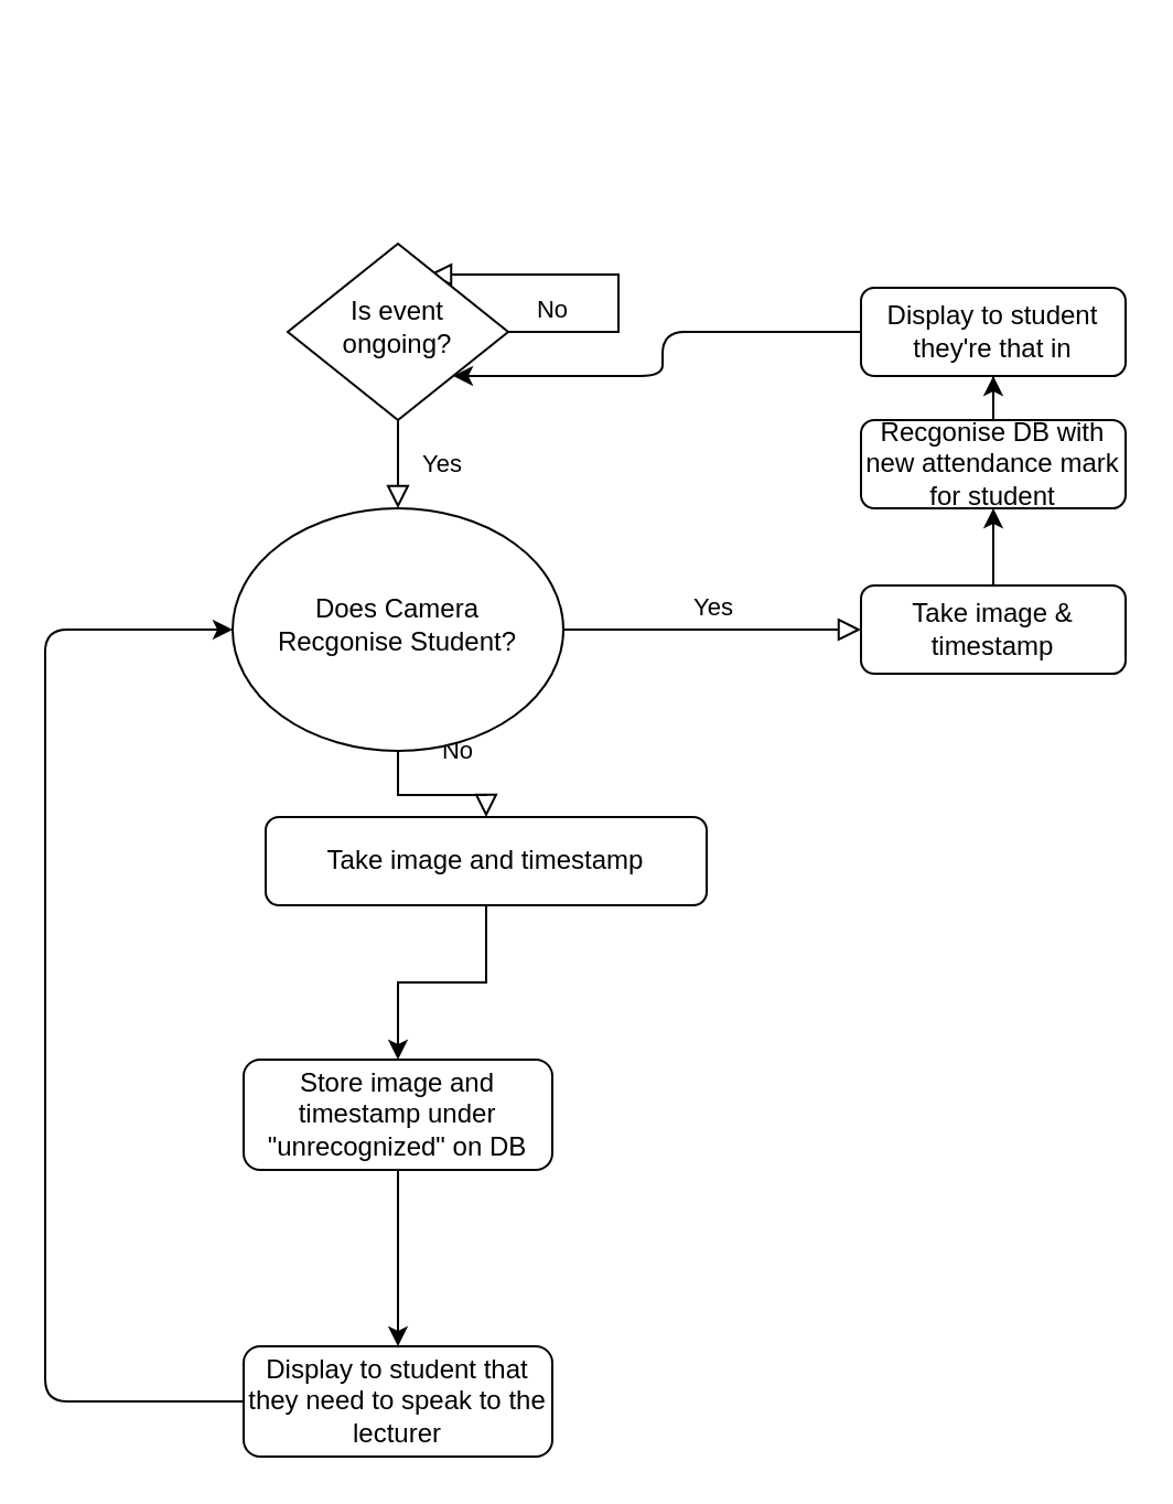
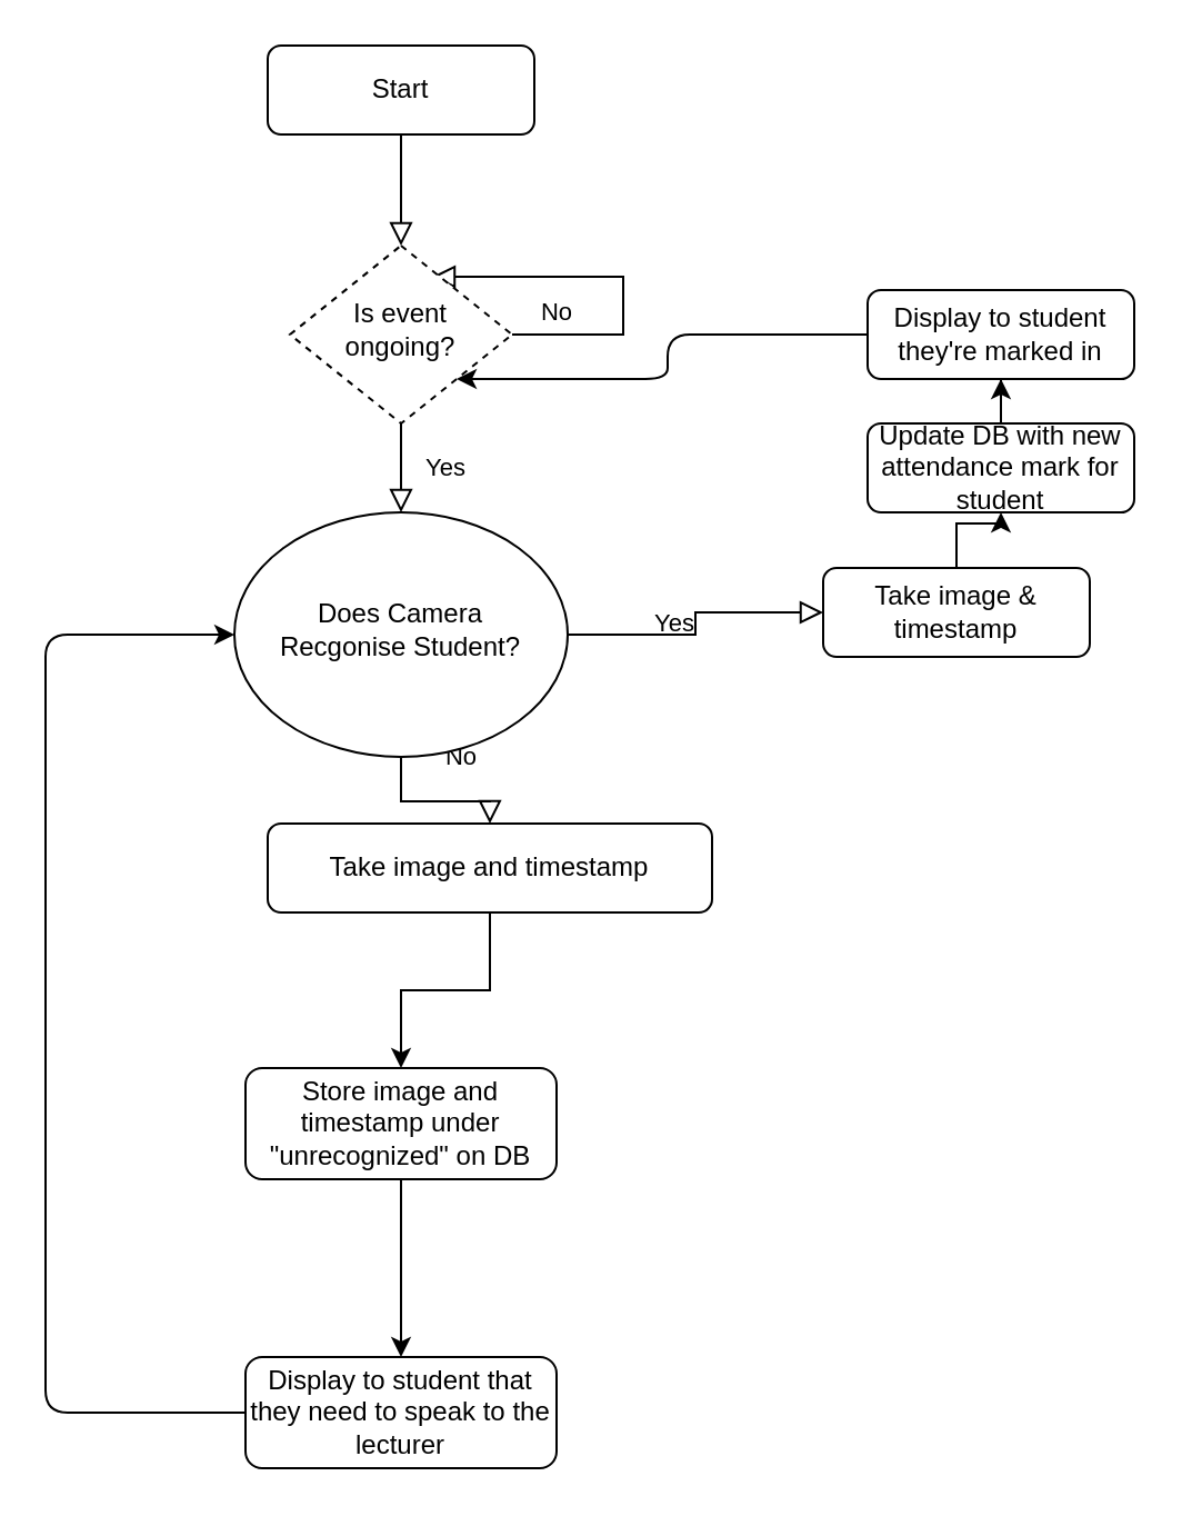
+ <mxCell id="3" value="Start" style="rounded=1;whiteSpace=wrap;html=1;fontSize=12;glass=0;strokeWidth=1;shadow=0;" parent="1" vertex="1"><mxGeometry x="120" y="20" width="120" height="40" as="geometry" /></mxCell>
+ <mxCell id="2" value="" style="rounded=0;html=1;jettySize=auto;orthogonalLoop=1;fontSize=11;endArrow=block;endFill=0;endSize=8;strokeWidth=1;shadow=0;labelBackgroundColor=none;edgeStyle=orthogonalEdgeStyle;" parent="1" source="3" target="6" edge="1"><mxGeometry relative="1" as="geometry" /></mxCell>
- <mxCell id="6" value="Is event ongoing?" style="rhombus;whiteSpace=wrap;html=1;shadow=0;fontFamily=Helvetica;fontSize=12;align=center;strokeWidth=1;spacing=6;spacingTop=-4;" parent="1" vertex="1"><mxGeometry x="130" y="110" width="100" height="80" as="geometry" /></mxCell>
+ <mxCell id="6" value="Is event ongoing?" style="rhombus;whiteSpace=wrap;html=1;shadow=0;fontFamily=Helvetica;fontSize=12;align=center;strokeWidth=1;spacing=6;spacingTop=-4;dashed=1;" parent="1" vertex="1"><mxGeometry x="130" y="110" width="100" height="80" as="geometry" /></mxCell>
- <mxCell id="19" value="Display to student they're that in" style="rounded=1;whiteSpace=wrap;html=1;fontSize=12;glass=0;strokeWidth=1;shadow=0;" vertex="1" parent="1"><mxGeometry x="390" y="130" width="120" height="40" as="geometry" /></mxCell>
+ <mxCell id="19" value="Display to student they're marked in" style="rounded=1;whiteSpace=wrap;html=1;fontSize=12;glass=0;strokeWidth=1;shadow=0;" vertex="1" parent="1"><mxGeometry x="390" y="130" width="120" height="40" as="geometry" /></mxCell>
- <mxCell id="18" value="Recgonise DB with new attendance mark for student" style="rounded=1;whiteSpace=wrap;html=1;fontSize=12;glass=0;strokeWidth=1;shadow=0;" vertex="1" parent="1"><mxGeometry x="390" y="190" width="120" height="40" as="geometry" /></mxCell>
+ <mxCell id="18" value="Update DB with new attendance mark for student" style="rounded=1;whiteSpace=wrap;html=1;fontSize=12;glass=0;strokeWidth=1;shadow=0;" vertex="1" parent="1"><mxGeometry x="390" y="190" width="120" height="40" as="geometry" /></mxCell>
- <mxCell id="16" value="Take image &amp;amp; timestamp" style="rounded=1;whiteSpace=wrap;html=1;fontSize=12;glass=0;strokeWidth=1;shadow=0;" parent="1" vertex="1"><mxGeometry x="390" y="265" width="120" height="40" as="geometry" /></mxCell>
+ <mxCell id="16" value="Take image &amp;amp; timestamp" style="rounded=1;whiteSpace=wrap;html=1;fontSize=12;glass=0;strokeWidth=1;shadow=0;" parent="1" vertex="1"><mxGeometry x="370" y="255" width="120" height="40" as="geometry" /></mxCell>
